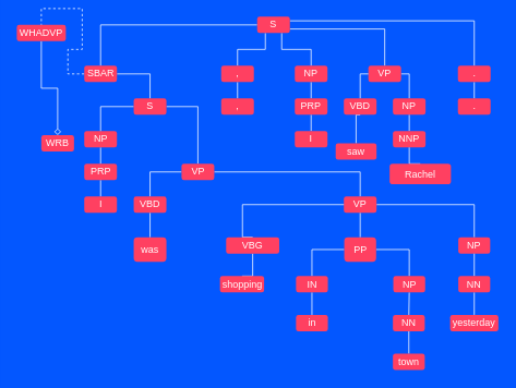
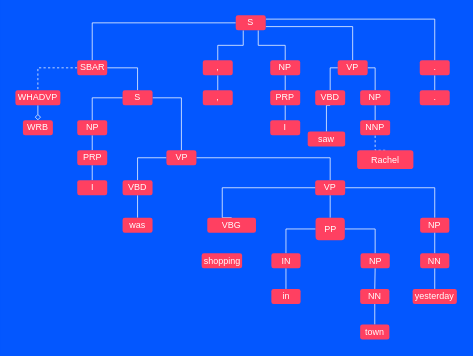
- <mxCell id="20" value="&lt;font color=&quot;#ffffff&quot;&gt;WHADVP&lt;/font&gt;" style="text;html=1;strokeColor=none;fillColor=#FF4061;align=center;verticalAlign=middle;whiteSpace=wrap;rounded=1;glass=0;" parent="1" vertex="1"><mxGeometry x="20" y="30" width="60" height="20" as="geometry" /></mxCell>
+ <mxCell id="20" value="&lt;font color=&quot;#ffffff&quot;&gt;WHADVP&lt;/font&gt;" style="text;html=1;strokeColor=none;fillColor=#FF4061;align=center;verticalAlign=middle;whiteSpace=wrap;rounded=1;glass=0;" parent="1" vertex="1"><mxGeometry x="20" y="120" width="60" height="20" as="geometry" /></mxCell>
- <mxCell id="21" value="&lt;font color=&quot;#ffffff&quot;&gt;WRB&lt;/font&gt;" style="text;html=1;strokeColor=none;fillColor=#FF4061;align=center;verticalAlign=middle;whiteSpace=wrap;rounded=1;" parent="1" vertex="1"><mxGeometry x="50" y="165" width="40" height="20" as="geometry" /></mxCell>
+ <mxCell id="21" value="&lt;font color=&quot;#ffffff&quot;&gt;WRB&lt;/font&gt;" style="text;html=1;strokeColor=none;fillColor=#FF4061;align=center;verticalAlign=middle;whiteSpace=wrap;rounded=1;" parent="1" vertex="1"><mxGeometry x="30" y="160" width="40" height="20" as="geometry" /></mxCell>
- <mxCell id="46" style="edgeStyle=orthogonalEdgeStyle;rounded=0;orthogonalLoop=1;jettySize=auto;html=1;exitX=0.5;exitY=0;exitDx=0;exitDy=0;entryX=0.5;entryY=1;entryDx=0;entryDy=0;endArrow=none;endFill=0;strokeColor=#FFFFFF;" parent="1" source="47" target="45" edge="1"><mxGeometry relative="1" as="geometry" /></mxCell>
+ <mxCell id="46" style="edgeStyle=orthogonalEdgeStyle;rounded=0;orthogonalLoop=1;jettySize=auto;html=1;exitX=0.5;exitY=0;exitDx=0;exitDy=0;entryX=0.5;entryY=1;entryDx=0;entryDy=0;endArrow=none;endFill=0;strokeColor=#FFFFFF;dashed=1;" parent="1" source="47" target="45" edge="1"><mxGeometry relative="1" as="geometry" /></mxCell>
- <mxCell id="49" value="&lt;font color=&quot;#ffffff&quot;&gt;was&lt;/font&gt;" style="text;html=1;strokeColor=none;fillColor=#FF4061;align=center;verticalAlign=middle;whiteSpace=wrap;rounded=1;fontColor=#333333;glass=0;" vertex="1" parent="1"><mxGeometry x="163" y="290" width="40" height="30" as="geometry" /></mxCell>
+ <mxCell id="49" value="&lt;font color=&quot;#ffffff&quot;&gt;was&lt;/font&gt;" style="text;html=1;strokeColor=none;fillColor=#FF4061;align=center;verticalAlign=middle;whiteSpace=wrap;rounded=1;fontColor=#333333;glass=0;" vertex="1" parent="1"><mxGeometry x="163" y="290" width="40" height="20" as="geometry" /></mxCell>
- <mxCell id="53" style="edgeStyle=orthogonalEdgeStyle;rounded=0;orthogonalLoop=1;jettySize=auto;html=1;exitX=0.5;exitY=0;exitDx=0;exitDy=0;entryX=0.5;entryY=1;entryDx=0;entryDy=0;endArrow=none;endFill=0;strokeColor=#FFFFFF;fillColor=#FFFFFF;" edge="1" parent="1" source="54" target="56"><mxGeometry relative="1" as="geometry" /></mxCell>
